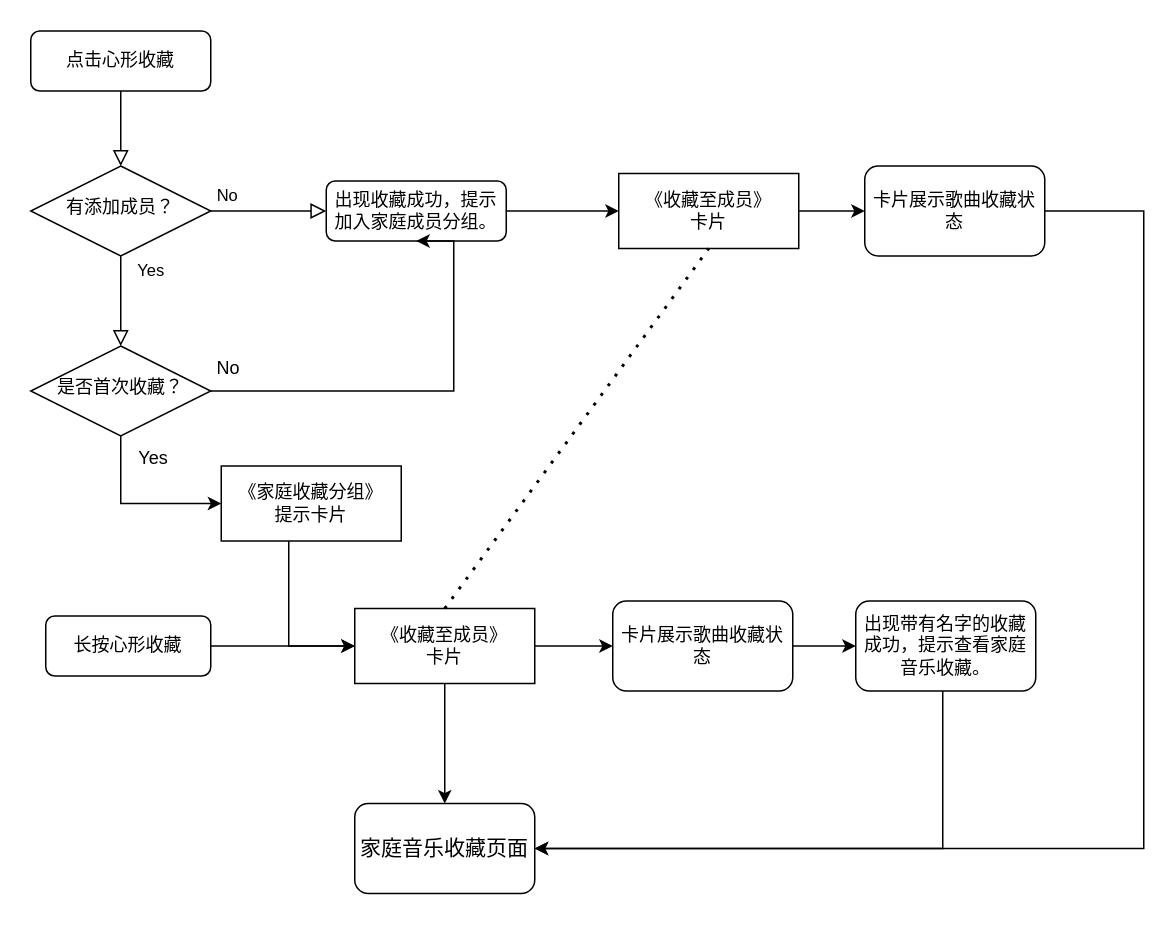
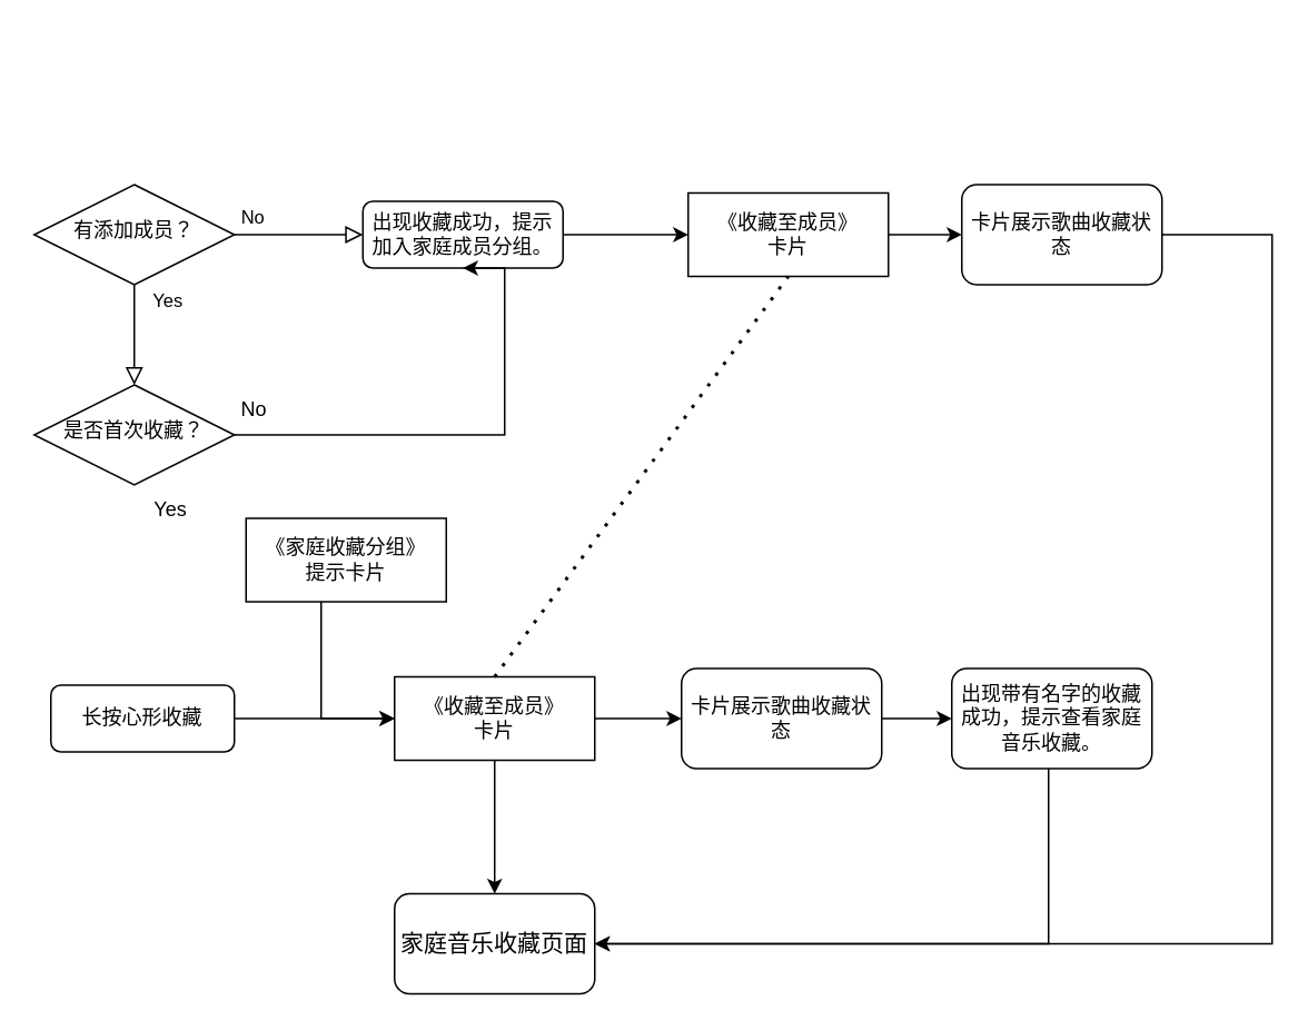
- <mxCell id="3" value="点击心形收藏" style="rounded=1;whiteSpace=wrap;html=1;fontSize=12;glass=0;strokeWidth=1;shadow=0;" parent="1" vertex="1"><mxGeometry x="20" y="20" width="120" height="40" as="geometry" /></mxCell>
- <mxCell id="2" value="" style="rounded=0;html=1;jettySize=auto;orthogonalLoop=1;fontSize=11;endArrow=block;endFill=0;endSize=8;strokeWidth=1;shadow=0;labelBackgroundColor=none;edgeStyle=orthogonalEdgeStyle;" parent="1" source="3" target="6" edge="1"><mxGeometry relative="1" as="geometry" /></mxCell>
- <mxCell id="11" style="edgeStyle=orthogonalEdgeStyle;rounded=0;orthogonalLoop=1;jettySize=auto;html=1;entryX=0;entryY=0.5;entryDx=0;entryDy=0;fontSize=14;" edge="1" parent="1" source="12" target="16"><mxGeometry relative="1" as="geometry"><mxPoint x="120" y="335" as="targetPoint" /><Array as="points"><mxPoint x="80" y="335" /></Array></mxGeometry></mxCell>
